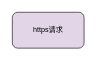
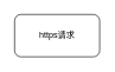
- <mxCell id="2" value="https请求" style="rounded=1;whiteSpace=wrap;html=1;fillColor=#e1d5e7;" vertex="1" parent="1"><mxGeometry x="20" y="20" width="120" height="60" as="geometry" /></mxCell>
+ <mxCell id="2" value="https请求" style="rounded=1;whiteSpace=wrap;html=1;" vertex="1" parent="1"><mxGeometry x="20" y="20" width="120" height="60" as="geometry" /></mxCell>
